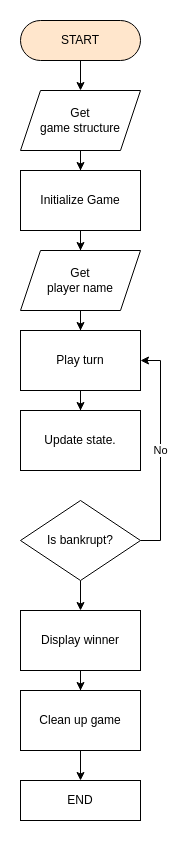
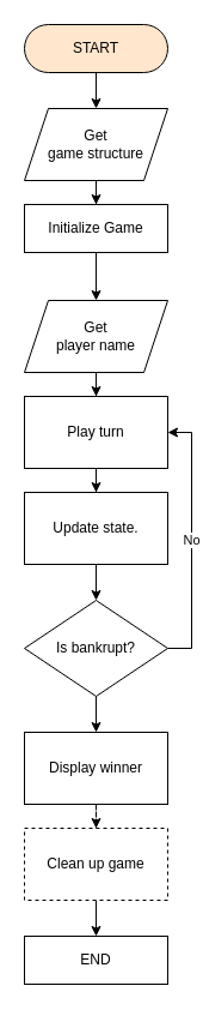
- <mxCell id="7" value="Initialize Game" style="whiteSpace=wrap;html=1;" vertex="1" parent="1"><mxGeometry x="20" y="170" width="120" height="60" as="geometry" /></mxCell>
+ <mxCell id="7" value="Initialize Game" style="whiteSpace=wrap;html=1;" vertex="1" parent="1"><mxGeometry x="20" y="170" width="120" height="40" as="geometry" /></mxCell>
+ <mxCell id="12" value="" style="edgeStyle=orthogonalEdgeStyle;rounded=0;orthogonalLoop=1;jettySize=auto;html=1;" edge="1" parent="1" source="13" target="16"><mxGeometry relative="1" as="geometry" /></mxCell>
- <mxCell id="17" value="" style="edgeStyle=orthogonalEdgeStyle;rounded=0;orthogonalLoop=1;jettySize=auto;html=1;" edge="1" parent="1" source="18" target="20"><mxGeometry relative="1" as="geometry" /></mxCell>
+ <mxCell id="17" value="" style="edgeStyle=orthogonalEdgeStyle;rounded=0;orthogonalLoop=1;jettySize=auto;html=1;dashed=1;" edge="1" parent="1" source="18" target="20"><mxGeometry relative="1" as="geometry" /></mxCell>
- <mxCell id="20" value="Clean up game" style="whiteSpace=wrap;html=1;" vertex="1" parent="1"><mxGeometry x="20" y="690" width="120" height="60" as="geometry" /></mxCell>
+ <mxCell id="20" value="Clean up game" style="whiteSpace=wrap;html=1;dashed=1;" vertex="1" parent="1"><mxGeometry x="20" y="690" width="120" height="60" as="geometry" /></mxCell>
